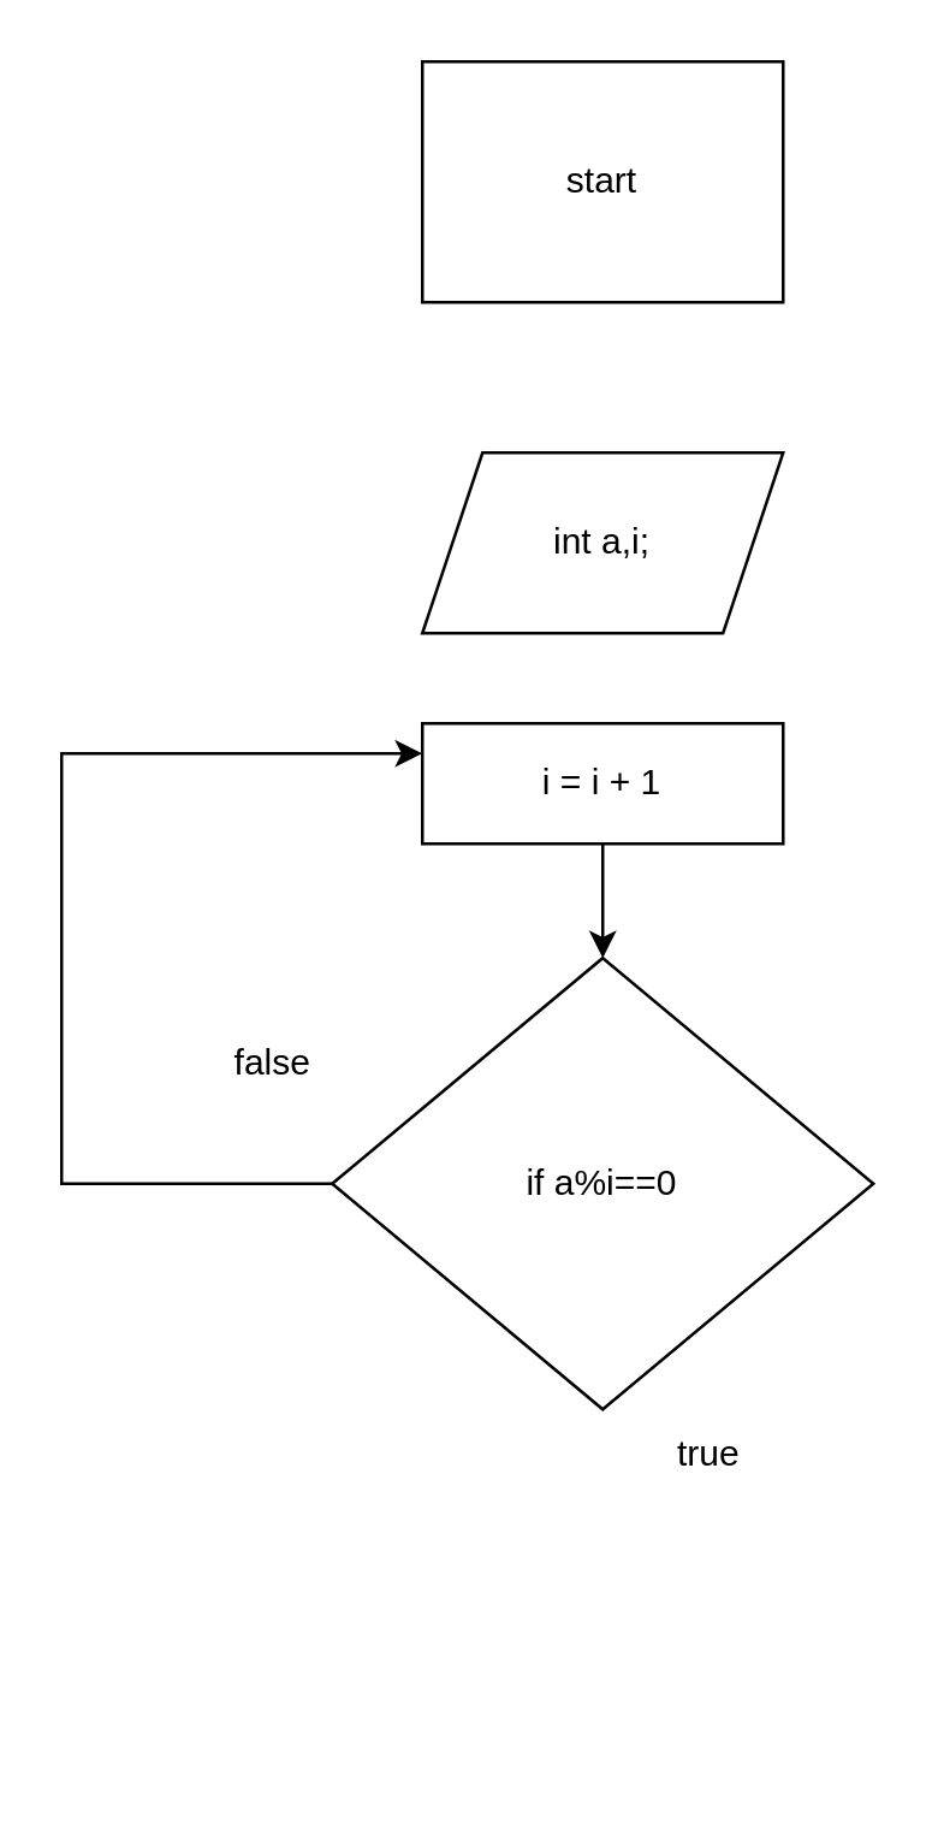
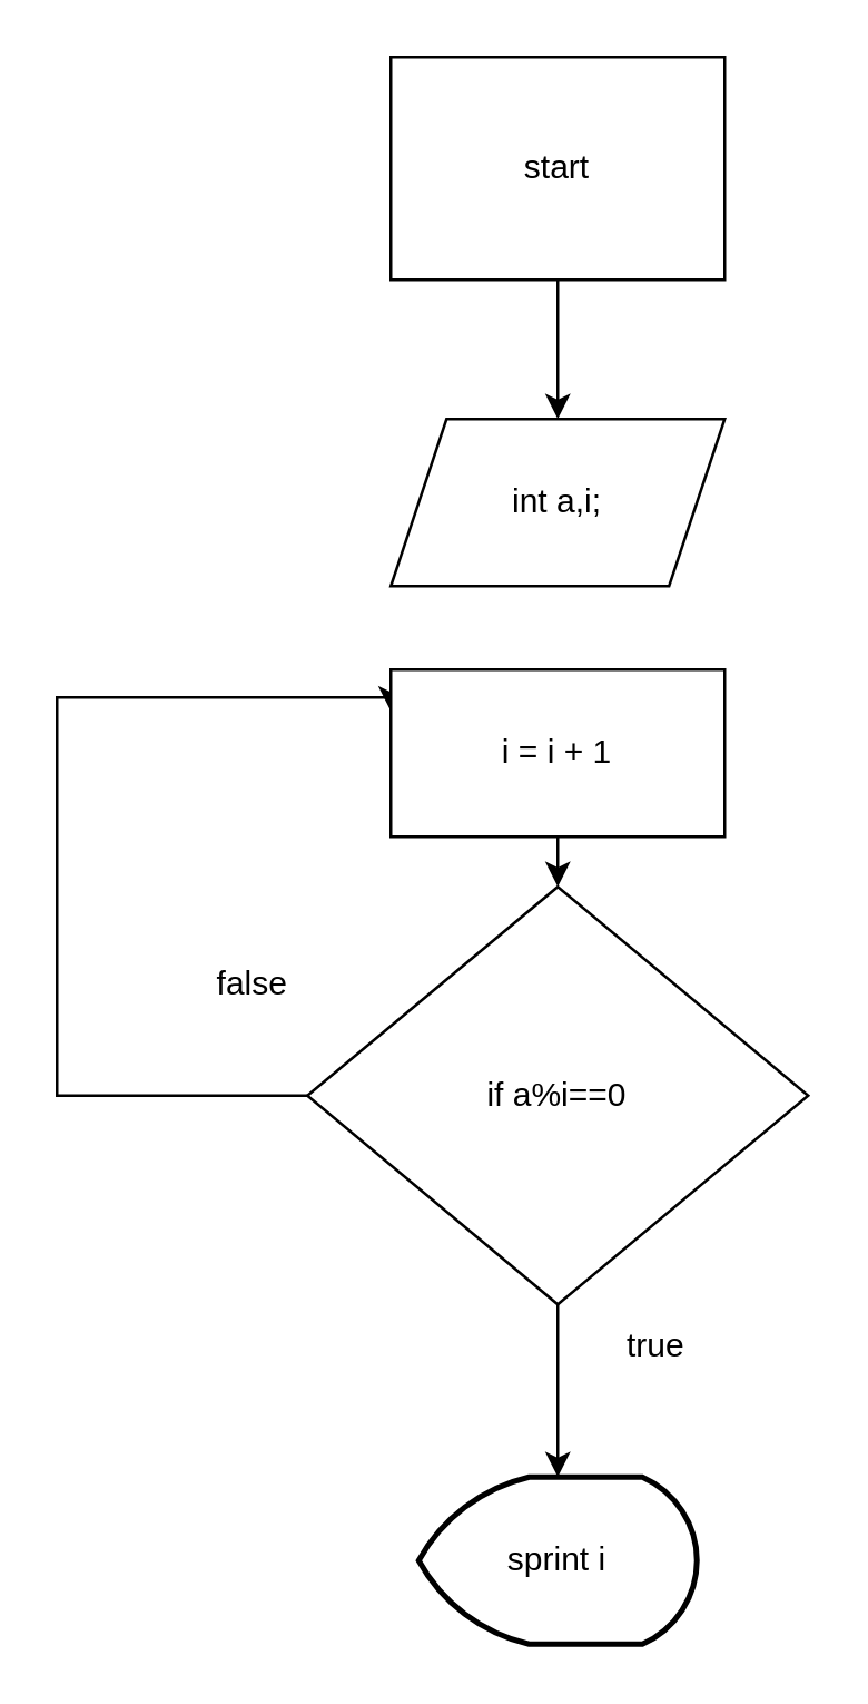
+ <mxCell id="2" style="edgeStyle=orthogonalEdgeStyle;rounded=0;orthogonalLoop=1;jettySize=auto;html=1;exitX=0.5;exitY=1;exitDx=0;exitDy=0;entryX=0.5;entryY=0;entryDx=0;entryDy=0;" edge="1" parent="1" source="3" target="4"><mxGeometry relative="1" as="geometry" /></mxCell>
- <mxCell id="10" value="i = i + 1" style="rounded=0;whiteSpace=wrap;html=1;" vertex="1" parent="1"><mxGeometry x="140" y="240" width="120" height="40" as="geometry" /></mxCell>
+ <mxCell id="10" value="i = i + 1" style="rounded=0;whiteSpace=wrap;html=1;" vertex="1" parent="1"><mxGeometry x="140" y="240" width="120" height="60" as="geometry" /></mxCell>
+ <mxCell id="12" style="edgeStyle=orthogonalEdgeStyle;rounded=0;orthogonalLoop=1;jettySize=auto;html=1;exitX=0.5;exitY=1;exitDx=0;exitDy=0;entryX=0.5;entryY=0;entryDx=0;entryDy=0;entryPerimeter=0;" edge="1" parent="1" source="6" target="8"><mxGeometry relative="1" as="geometry" /></mxCell>
+ <mxCell id="8" value="sprint i" style="strokeWidth=2;html=1;shape=mxgraph.flowchart.display;whiteSpace=wrap;" vertex="1" parent="1"><mxGeometry x="150" y="530" width="100" height="60" as="geometry" /></mxCell>
